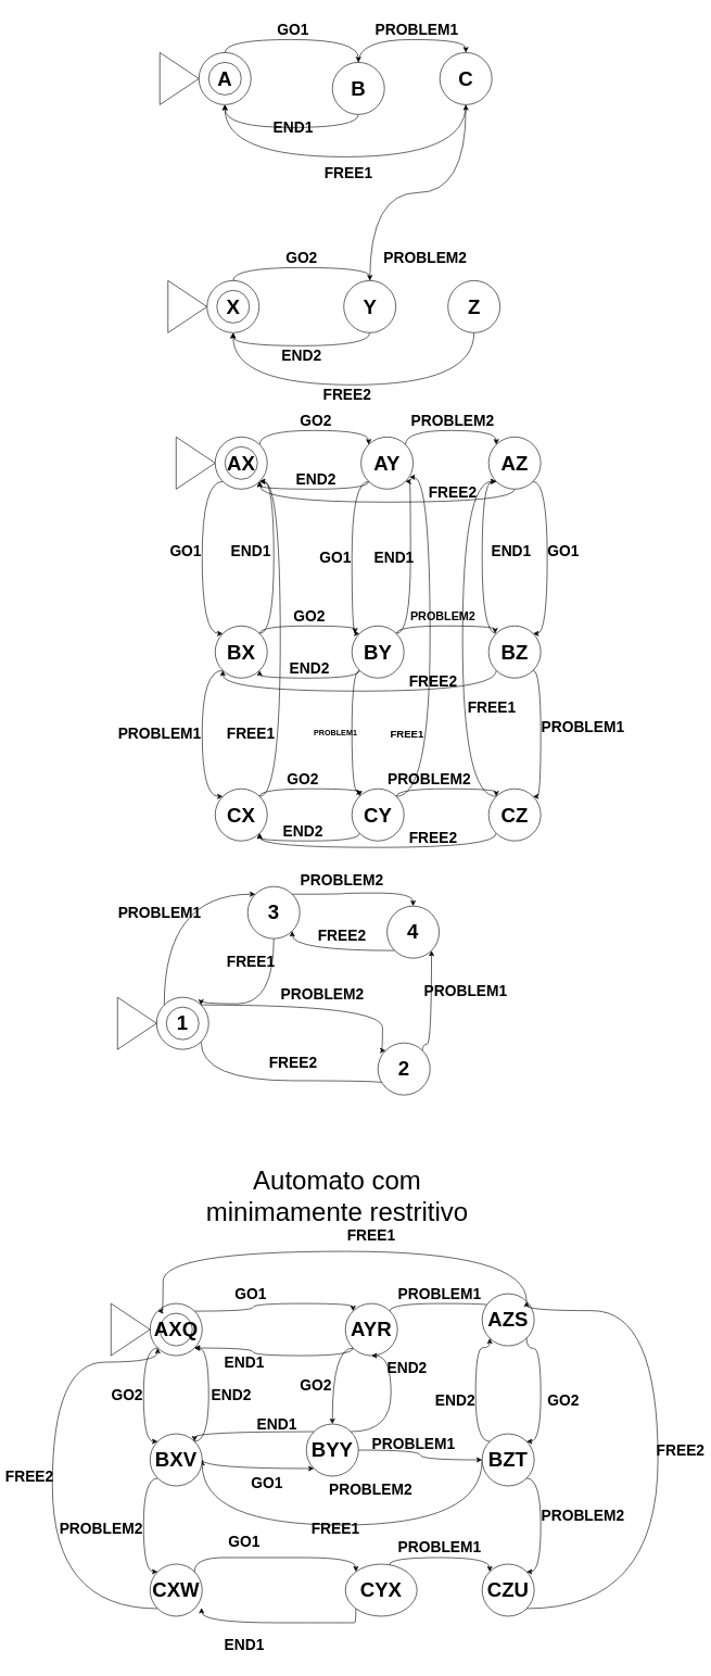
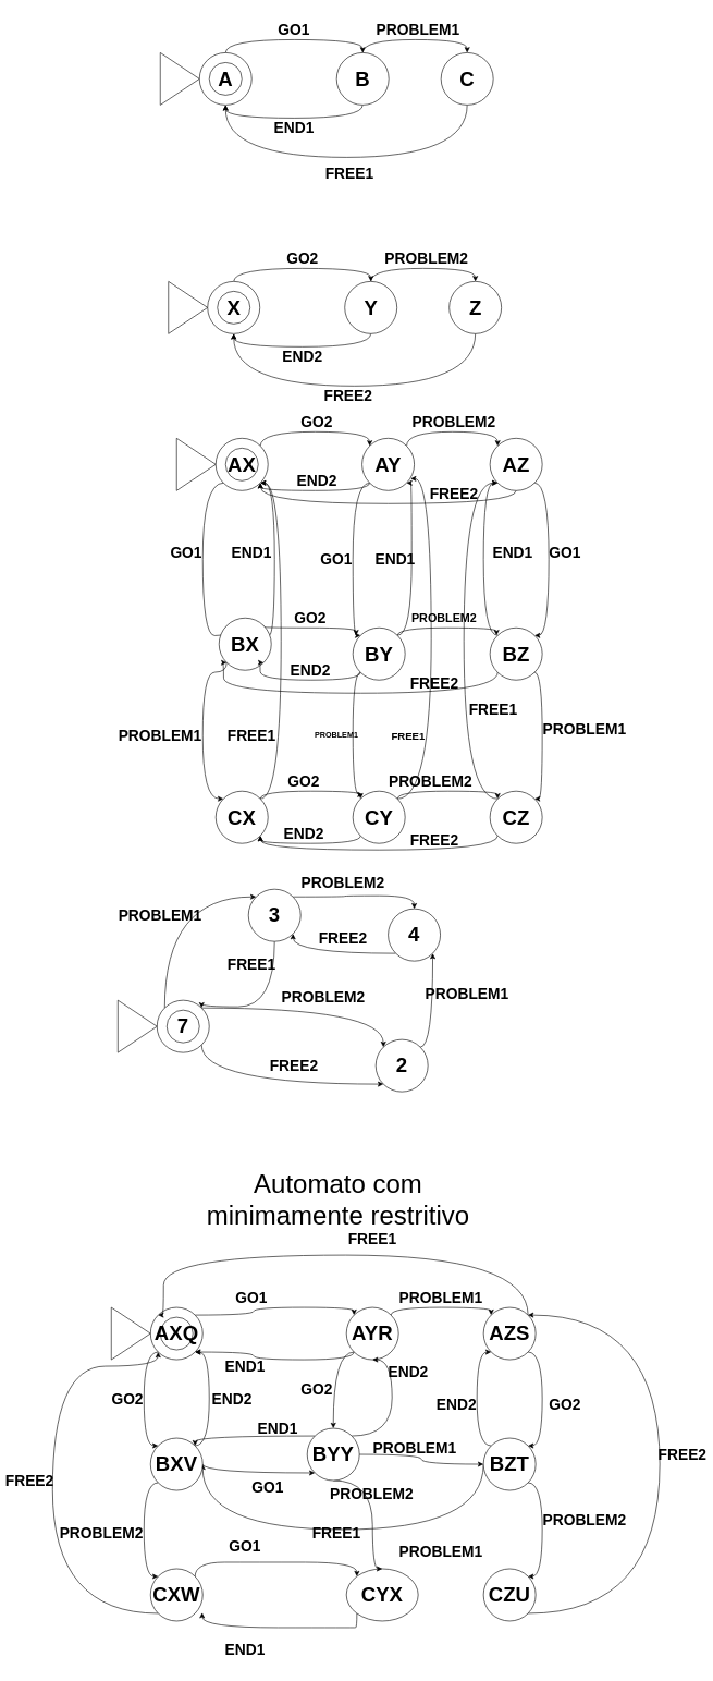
- <mxCell id="8" value="&lt;b style=&quot;font-size: 31px&quot;&gt;B&lt;/b&gt;" style="ellipse;whiteSpace=wrap;html=1;aspect=fixed;" vertex="1" parent="1"><mxGeometry x="510" y="95" width="80" height="80" as="geometry" /></mxCell>
+ <mxCell id="8" value="&lt;b style=&quot;font-size: 31px&quot;&gt;B&lt;/b&gt;" style="ellipse;whiteSpace=wrap;html=1;aspect=fixed;" vertex="1" parent="1"><mxGeometry x="515" y="80" width="80" height="80" as="geometry" /></mxCell>
- <mxCell id="20" style="edgeStyle=orthogonalEdgeStyle;curved=1;rounded=0;orthogonalLoop=1;jettySize=auto;html=1;exitX=0.5;exitY=0;exitDx=0;exitDy=0;" edge="1" parent="1" source="21" target="12"><mxGeometry relative="1" as="geometry" /></mxCell>
+ <mxCell id="20" style="edgeStyle=orthogonalEdgeStyle;curved=1;rounded=0;orthogonalLoop=1;jettySize=auto;html=1;exitX=0.5;exitY=0;exitDx=0;exitDy=0;entryX=0.5;entryY=0;entryDx=0;entryDy=0;" edge="1" parent="1" source="21" target="25"><mxGeometry relative="1" as="geometry" /></mxCell>
- <mxCell id="36" value="&lt;b style=&quot;font-size: 31px&quot;&gt;BX&lt;/b&gt;" style="ellipse;whiteSpace=wrap;html=1;aspect=fixed;" vertex="1" parent="1"><mxGeometry x="330" y="960" width="80" height="80" as="geometry" /></mxCell>
+ <mxCell id="36" value="&lt;b style=&quot;font-size: 31px&quot;&gt;BX&lt;/b&gt;" style="ellipse;whiteSpace=wrap;html=1;aspect=fixed;" vertex="1" parent="1"><mxGeometry x="335" y="945" width="80" height="80" as="geometry" /></mxCell>
- <mxCell id="146" value="&lt;b style=&quot;font-size: 31px&quot;&gt;1&lt;/b&gt;" style="ellipse;whiteSpace=wrap;html=1;aspect=fixed;" vertex="1" parent="1"><mxGeometry x="255" y="1545" width="50" height="50" as="geometry" /></mxCell>
+ <mxCell id="146" value="&lt;b style=&quot;font-size: 31px&quot;&gt;7&lt;/b&gt;" style="ellipse;whiteSpace=wrap;html=1;aspect=fixed;" vertex="1" parent="1"><mxGeometry x="255" y="1545" width="50" height="50" as="geometry" /></mxCell>
- <mxCell id="149" value="&lt;b style=&quot;font-size: 31px&quot;&gt;2&lt;/b&gt;" style="ellipse;whiteSpace=wrap;html=1;aspect=fixed;" vertex="1" parent="1"><mxGeometry x="580" y="1600" width="80" height="80" as="geometry" /></mxCell>
+ <mxCell id="149" value="&lt;b style=&quot;font-size: 31px&quot;&gt;2&lt;/b&gt;" style="ellipse;whiteSpace=wrap;html=1;aspect=fixed;" vertex="1" parent="1"><mxGeometry x="575" y="1590" width="80" height="80" as="geometry" /></mxCell>
- <mxCell id="100" value="&lt;b style=&quot;font-size: 31px&quot;&gt;AZS&lt;/b&gt;" style="ellipse;whiteSpace=wrap;html=1;aspect=fixed;" vertex="1" parent="1"><mxGeometry x="740" y="1985" width="80" height="80" as="geometry" /></mxCell>
+ <mxCell id="100" value="&lt;b style=&quot;font-size: 31px&quot;&gt;AZS&lt;/b&gt;" style="ellipse;whiteSpace=wrap;html=1;aspect=fixed;" vertex="1" parent="1"><mxGeometry x="740" y="2000" width="80" height="80" as="geometry" /></mxCell>
+ <mxCell id="133" style="edgeStyle=orthogonalEdgeStyle;curved=1;rounded=0;orthogonalLoop=1;jettySize=auto;html=1;exitX=0.5;exitY=1;exitDx=0;exitDy=0;entryX=0.5;entryY=0;entryDx=0;entryDy=0;" edge="1" parent="1" source="135" target="126"><mxGeometry relative="1" as="geometry"><Array as="points"><mxPoint x="570" y="2265" /></Array></mxGeometry></mxCell>
- <mxCell id="125" style="edgeStyle=orthogonalEdgeStyle;curved=1;rounded=0;orthogonalLoop=1;jettySize=auto;html=1;exitX=1;exitY=0;exitDx=0;exitDy=0;entryX=0;entryY=0;entryDx=0;entryDy=0;" edge="1" parent="1" source="126" target="110"><mxGeometry relative="1" as="geometry"><Array as="points"><mxPoint x="598" y="2390" /><mxPoint x="752" y="2390" /></Array></mxGeometry></mxCell>
